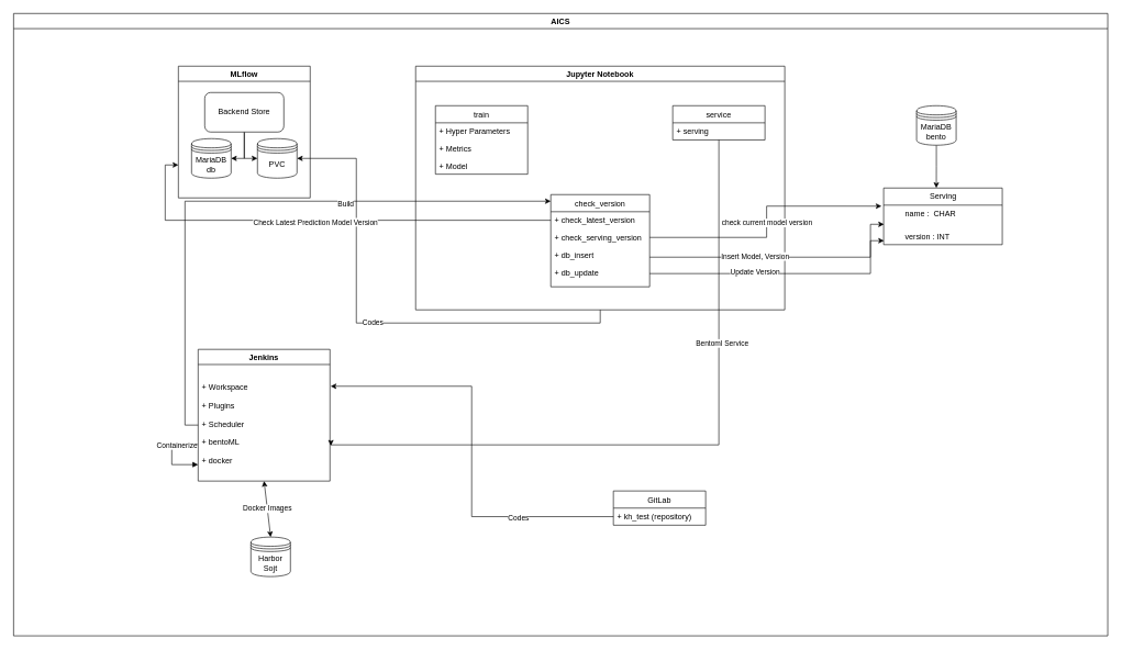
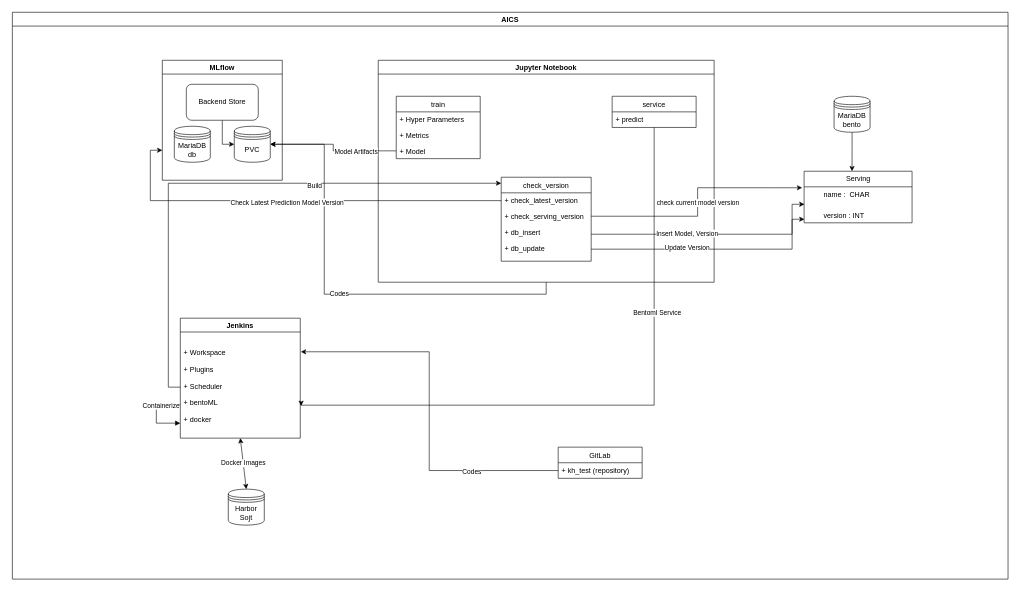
- <mxCell id="20" value="+ serving" style="text;strokeColor=none;fillColor=none;align=left;verticalAlign=top;spacingLeft=4;spacingRight=4;overflow=hidden;rotatable=0;points=[[0,0.5],[1,0.5]];portConstraint=eastwest;" vertex="1" parent="19"><mxGeometry y="26" width="140" height="26" as="geometry" /></mxCell>
+ <mxCell id="20" value="+ predict" style="text;strokeColor=none;fillColor=none;align=left;verticalAlign=top;spacingLeft=4;spacingRight=4;overflow=hidden;rotatable=0;points=[[0,0.5],[1,0.5]];portConstraint=eastwest;" vertex="1" parent="19"><mxGeometry y="26" width="140" height="26" as="geometry" /></mxCell>
- <mxCell id="6" style="edgeStyle=orthogonalEdgeStyle;rounded=0;orthogonalLoop=1;jettySize=auto;html=1;exitX=0.5;exitY=1;exitDx=0;exitDy=0;entryX=1;entryY=0.5;entryDx=0;entryDy=0;" edge="1" parent="3" source="8" target="4"><mxGeometry relative="1" as="geometry" /></mxCell>
+ <mxCell id="33" style="edgeStyle=orthogonalEdgeStyle;rounded=0;orthogonalLoop=1;jettySize=auto;html=1;exitX=0;exitY=0.5;exitDx=0;exitDy=0;entryX=1;entryY=0.5;entryDx=0;entryDy=0;" edge="1" parent="2" source="14" target="5"><mxGeometry relative="1" as="geometry" /></mxCell>
+ <mxCell id="34" value="Model Artifacts" style="edgeLabel;html=1;align=center;verticalAlign=middle;resizable=0;points=[];" vertex="1" connectable="0" parent="33"><mxGeometry x="-0.389" relative="1" as="geometry"><mxPoint as="offset" /></mxGeometry></mxCell>
